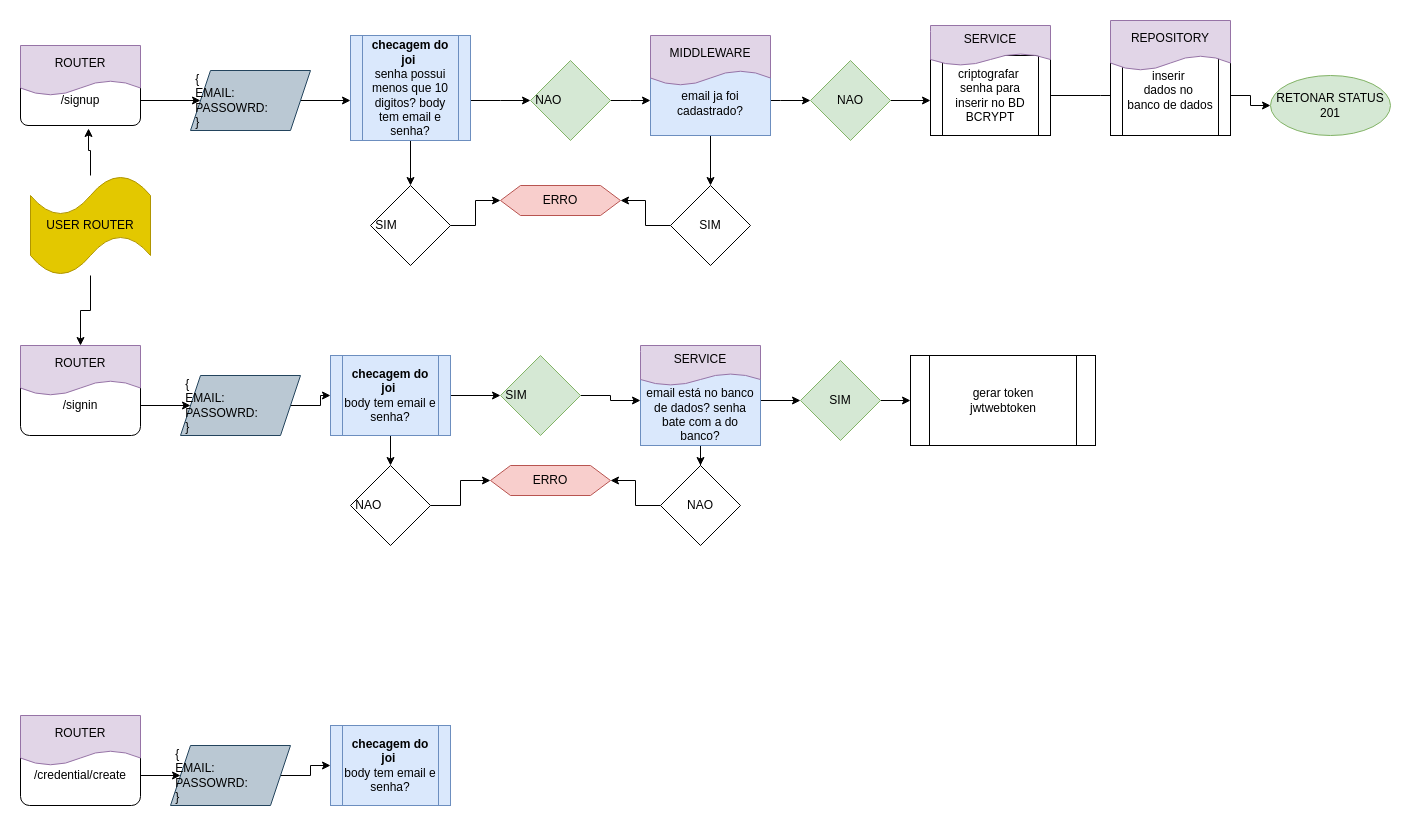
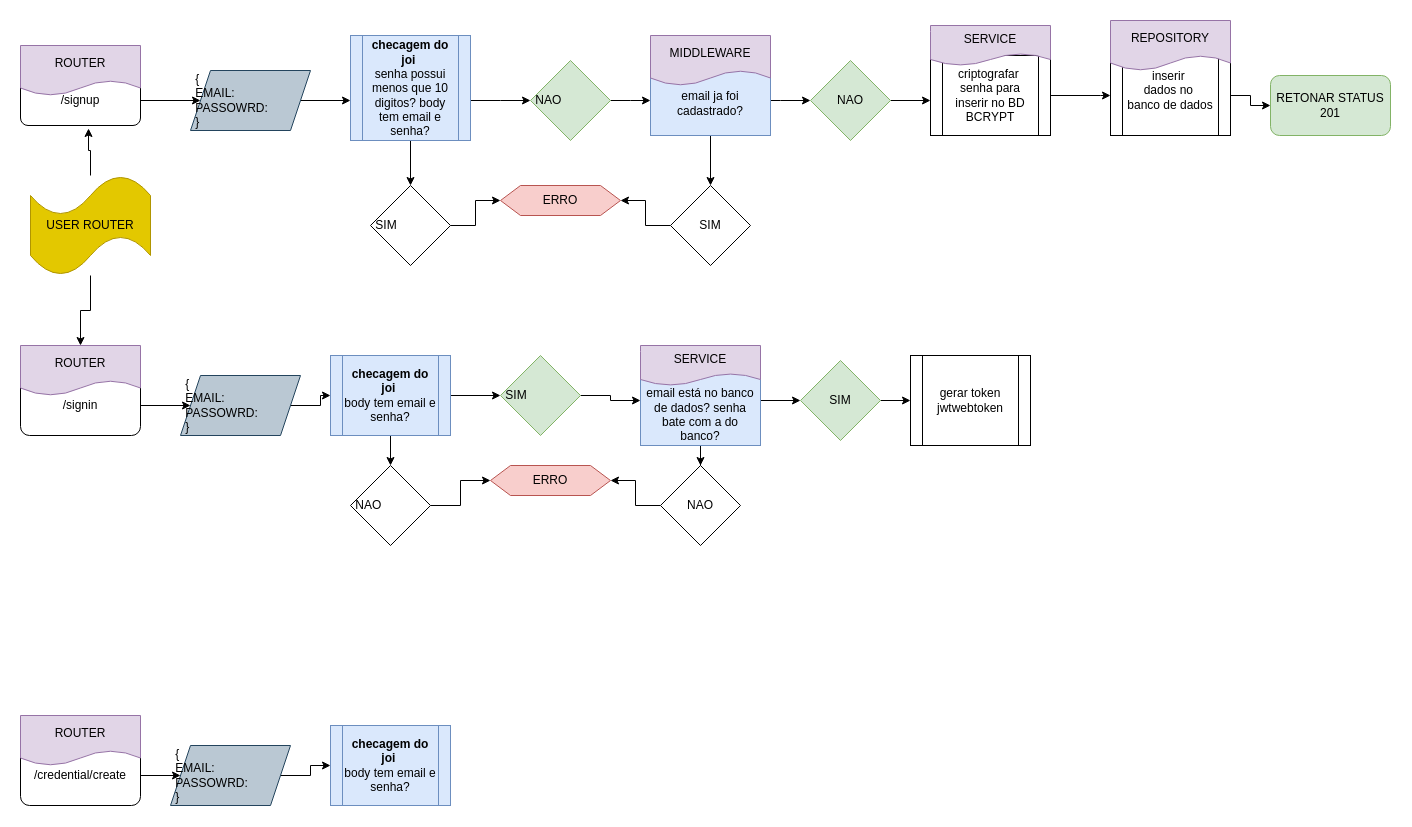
- <mxCell id="23" value="" style="edgeStyle=orthogonalEdgeStyle;rounded=0;orthogonalLoop=1;jettySize=auto;html=1;endArrow=none;" parent="1" source="24" target="26" edge="1"><mxGeometry relative="1" as="geometry"><mxPoint x="1130" y="95" as="targetPoint" /><Array as="points"><mxPoint x="1100" y="95" /><mxPoint x="1100" y="95" /></Array></mxGeometry></mxCell>
+ <mxCell id="23" value="" style="edgeStyle=orthogonalEdgeStyle;rounded=0;orthogonalLoop=1;jettySize=auto;html=1;" parent="1" source="24" target="26" edge="1"><mxGeometry relative="1" as="geometry"><mxPoint x="1130" y="95" as="targetPoint" /><Array as="points"><mxPoint x="1100" y="95" /><mxPoint x="1100" y="95" /></Array></mxGeometry></mxCell>
- <mxCell id="27" value="RETONAR STATUS 201" style="ellipse;whiteSpace=wrap;html=1;fillColor=#d5e8d4;strokeColor=#82b366;" parent="1" vertex="1"><mxGeometry x="1270" y="75" width="120" height="60" as="geometry" /></mxCell>
+ <mxCell id="27" value="RETONAR STATUS 201" style="rounded=1;whiteSpace=wrap;html=1;fillColor=#d5e8d4;strokeColor=#82b366;" parent="1" vertex="1"><mxGeometry x="1270" y="75" width="120" height="60" as="geometry" /></mxCell>
- <mxCell id="50" value="gerar token&lt;br&gt;jwtwebtoken" style="shape=process;whiteSpace=wrap;html=1;backgroundOutline=1;" parent="1" vertex="1"><mxGeometry x="910" y="355" width="185" height="90" as="geometry" /></mxCell>
+ <mxCell id="50" value="gerar token&lt;br&gt;jwtwebtoken" style="shape=process;whiteSpace=wrap;html=1;backgroundOutline=1;" parent="1" vertex="1"><mxGeometry x="910" y="355" width="120" height="90" as="geometry" /></mxCell>
